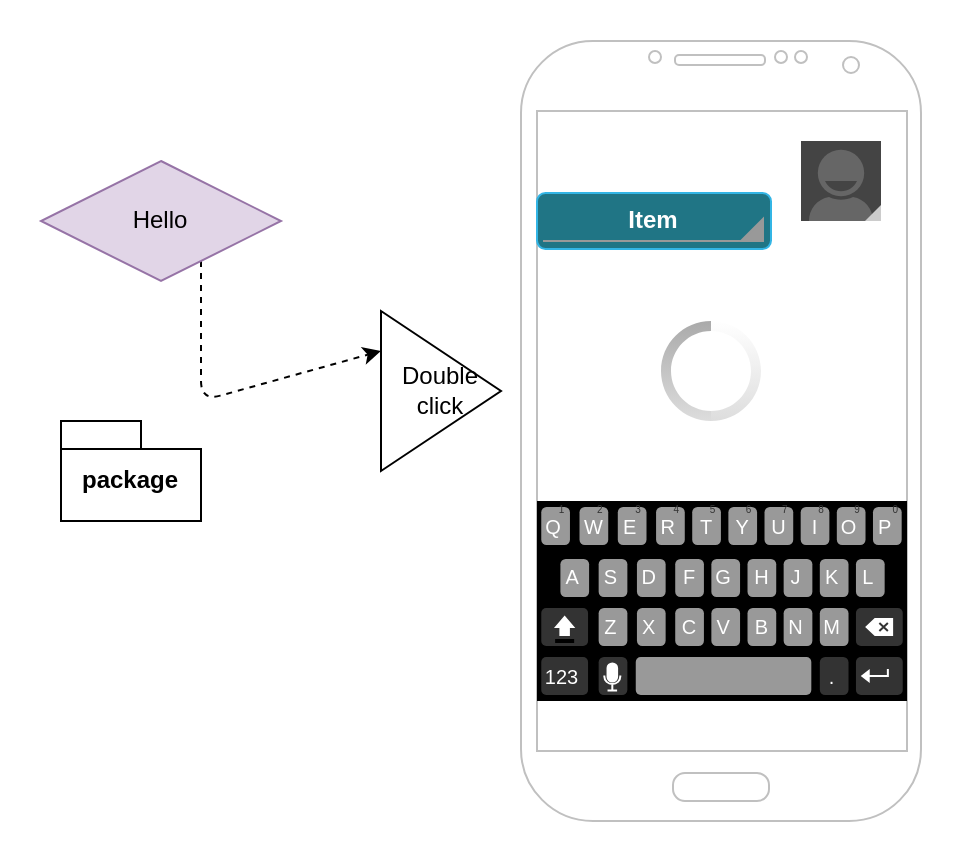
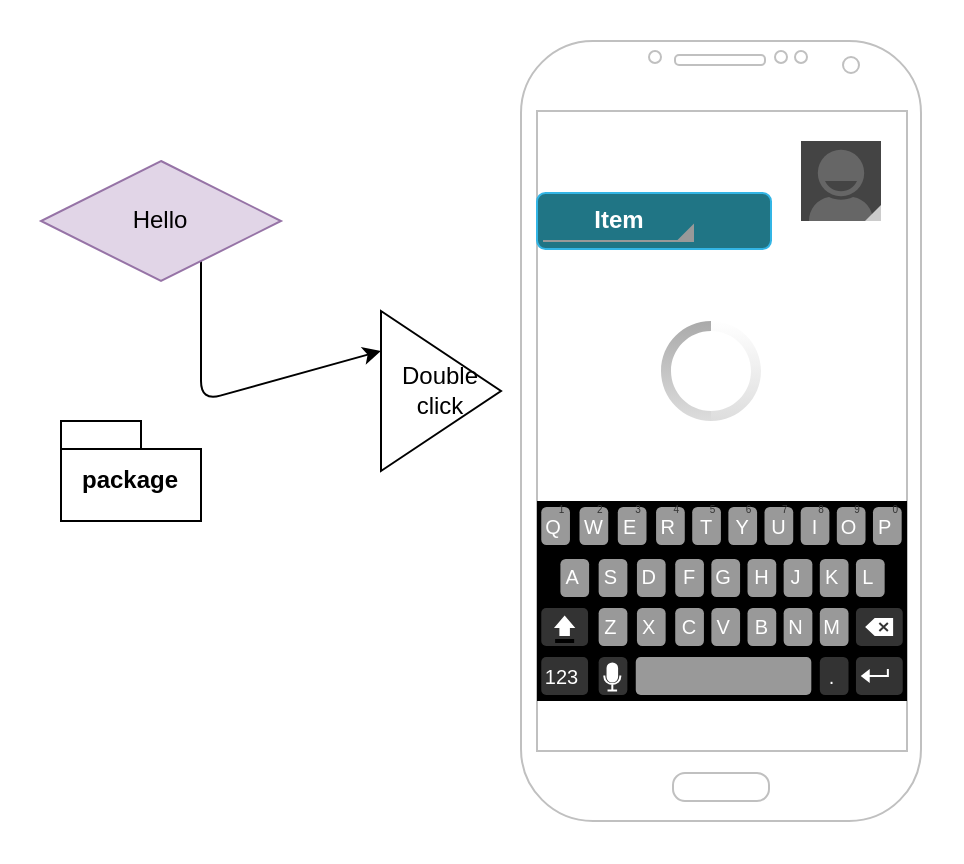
- <mxCell id="11" value="Item" style="strokeWidth=1;html=1;shadow=0;dashed=0;shape=mxgraph.android.spinner2;fontStyle=1;fontColor=#ffffff;align=center;verticalAlign=middle;strokeColor=#999999;fillColor=#999999;" parent="10" vertex="1"><mxGeometry x="3" y="4" width="110" height="20" as="geometry" /></mxCell>
+ <mxCell id="11" value="Item" style="strokeWidth=1;html=1;shadow=0;dashed=0;shape=mxgraph.android.spinner2;fontStyle=1;fontColor=#ffffff;align=center;verticalAlign=middle;strokeColor=#999999;fillColor=#999999;" parent="10" vertex="1"><mxGeometry x="3" y="4" width="75" height="20" as="geometry" /></mxCell>
- <mxCell id="2" style="edgeStyle=none;html=1;exitX=0.75;exitY=1;exitDx=0;exitDy=0;entryX=0;entryY=0.25;entryDx=0;entryDy=0;dashed=1;" parent="1" source="3" target="4" edge="1"><mxGeometry relative="1" as="geometry"><mxPoint x="30" y="170" as="sourcePoint" /><mxPoint x="100" y="210" as="targetPoint" /><Array as="points"><mxPoint x="100" y="200" /></Array></mxGeometry></mxCell>
+ <mxCell id="2" style="edgeStyle=none;html=1;exitX=0.75;exitY=1;exitDx=0;exitDy=0;entryX=0;entryY=0.25;entryDx=0;entryDy=0;" parent="1" source="3" target="4" edge="1"><mxGeometry relative="1" as="geometry"><mxPoint x="30" y="170" as="sourcePoint" /><mxPoint x="100" y="210" as="targetPoint" /><Array as="points"><mxPoint x="100" y="200" /></Array></mxGeometry></mxCell>
